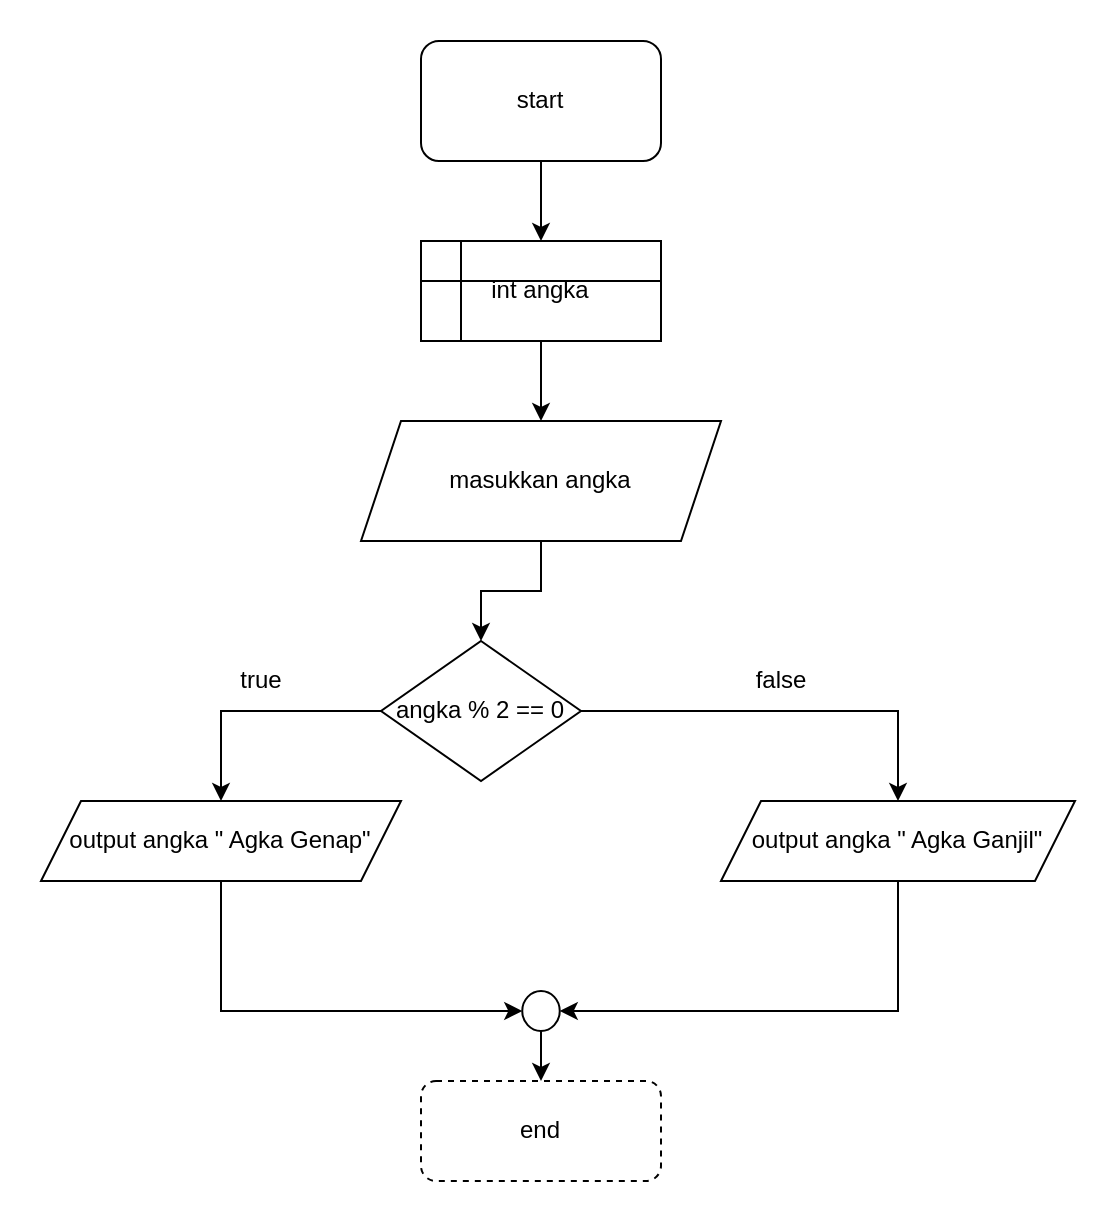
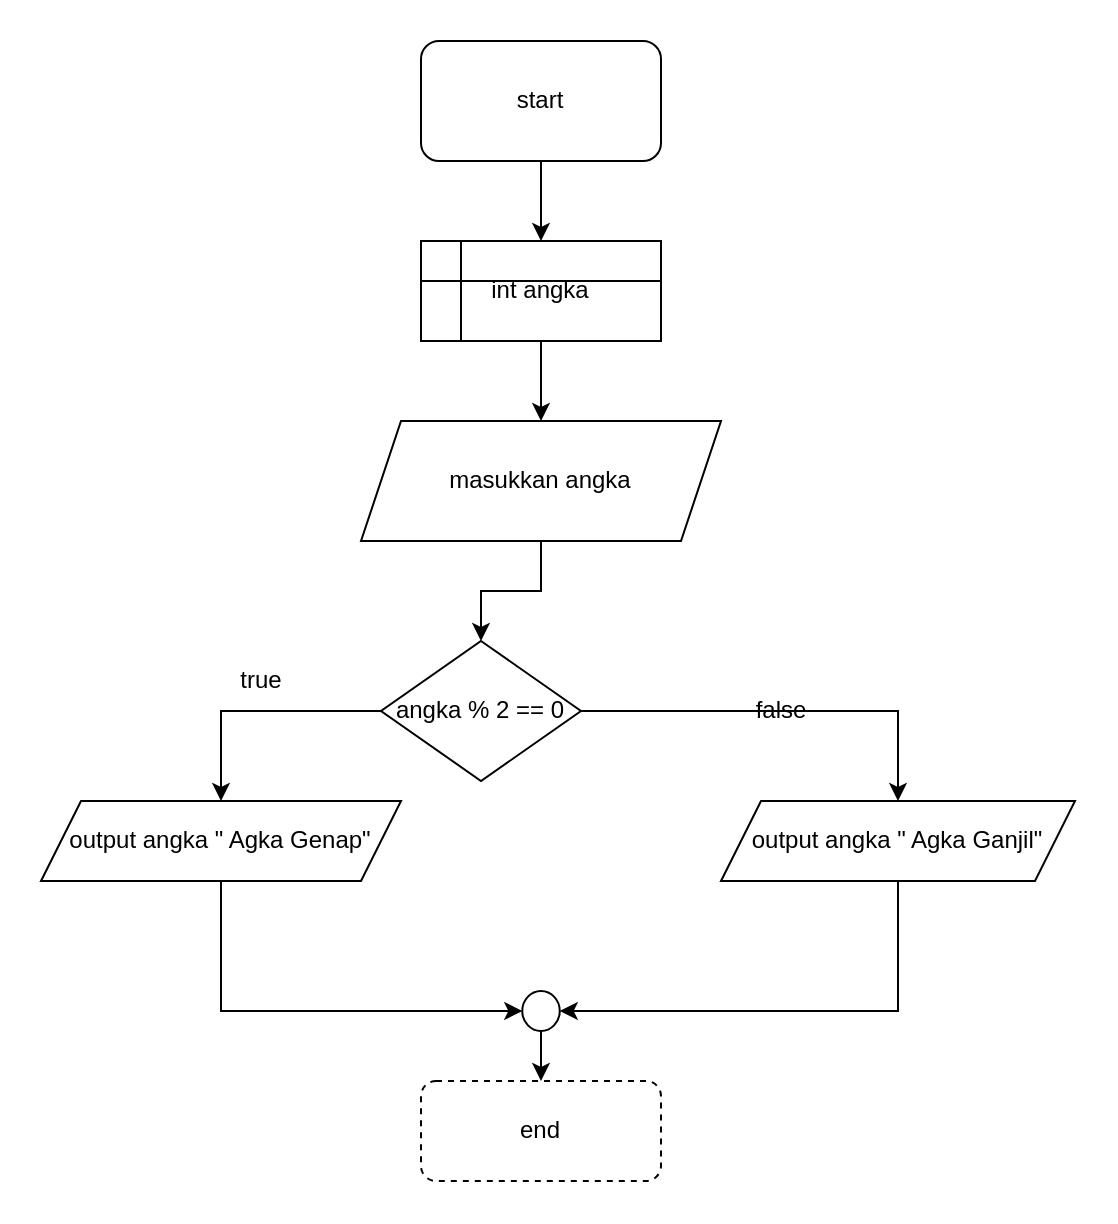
- <mxCell id="15" value="false" style="text;html=1;align=center;verticalAlign=middle;resizable=0;points=[];autosize=1;" vertex="1" parent="1"><mxGeometry x="370" y="330" width="40" height="20" as="geometry" /></mxCell>
+ <mxCell id="15" value="false" style="text;html=1;align=center;verticalAlign=middle;resizable=0;points=[];autosize=1;" vertex="1" parent="1"><mxGeometry x="370" y="345" width="40" height="20" as="geometry" /></mxCell>
